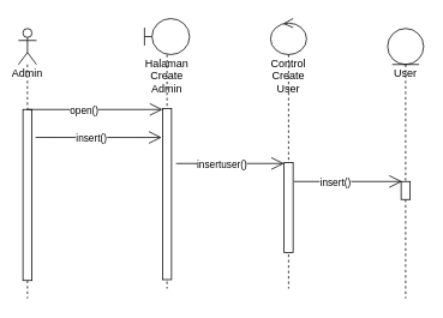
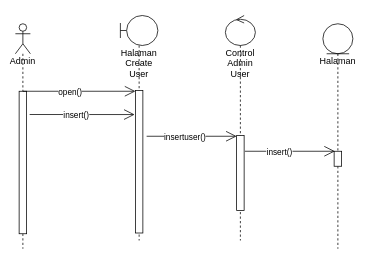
- <mxCell id="10" value="User" style="shape=umlLifeline;participant=umlEntity;perimeter=lifelinePerimeter;whiteSpace=wrap;html=1;container=1;collapsible=0;recursiveResize=0;verticalAlign=top;spacingTop=36;outlineConnect=0;" vertex="1" parent="1"><mxGeometry x="430" y="31" width="40" height="300" as="geometry" /></mxCell>
+ <mxCell id="10" value="Halaman" style="shape=umlLifeline;participant=umlEntity;perimeter=lifelinePerimeter;whiteSpace=wrap;html=1;container=1;collapsible=0;recursiveResize=0;verticalAlign=top;spacingTop=36;outlineConnect=0;" vertex="1" parent="1"><mxGeometry x="430" y="31" width="40" height="300" as="geometry" /></mxCell>
- <mxCell id="4" value="Halaman Create Admin" style="shape=umlLifeline;participant=umlBoundary;perimeter=lifelinePerimeter;whiteSpace=wrap;html=1;container=1;collapsible=0;recursiveResize=0;verticalAlign=top;spacingTop=36;outlineConnect=0;" vertex="1" parent="1"><mxGeometry x="160" y="20" width="50" height="300" as="geometry" /></mxCell>
+ <mxCell id="4" value="Halaman Create User" style="shape=umlLifeline;participant=umlBoundary;perimeter=lifelinePerimeter;whiteSpace=wrap;html=1;container=1;collapsible=0;recursiveResize=0;verticalAlign=top;spacingTop=36;outlineConnect=0;" vertex="1" parent="1"><mxGeometry x="160" y="20" width="50" height="300" as="geometry" /></mxCell>
- <mxCell id="6" value="Control Create User" style="shape=umlLifeline;participant=umlControl;perimeter=lifelinePerimeter;whiteSpace=wrap;html=1;container=1;collapsible=0;recursiveResize=0;verticalAlign=top;spacingTop=36;outlineConnect=0;" vertex="1" parent="1"><mxGeometry x="300" y="20" width="40" height="300" as="geometry" /></mxCell>
+ <mxCell id="6" value="Control Admin User" style="shape=umlLifeline;participant=umlControl;perimeter=lifelinePerimeter;whiteSpace=wrap;html=1;container=1;collapsible=0;recursiveResize=0;verticalAlign=top;spacingTop=36;outlineConnect=0;" vertex="1" parent="1"><mxGeometry x="300" y="20" width="40" height="300" as="geometry" /></mxCell>
